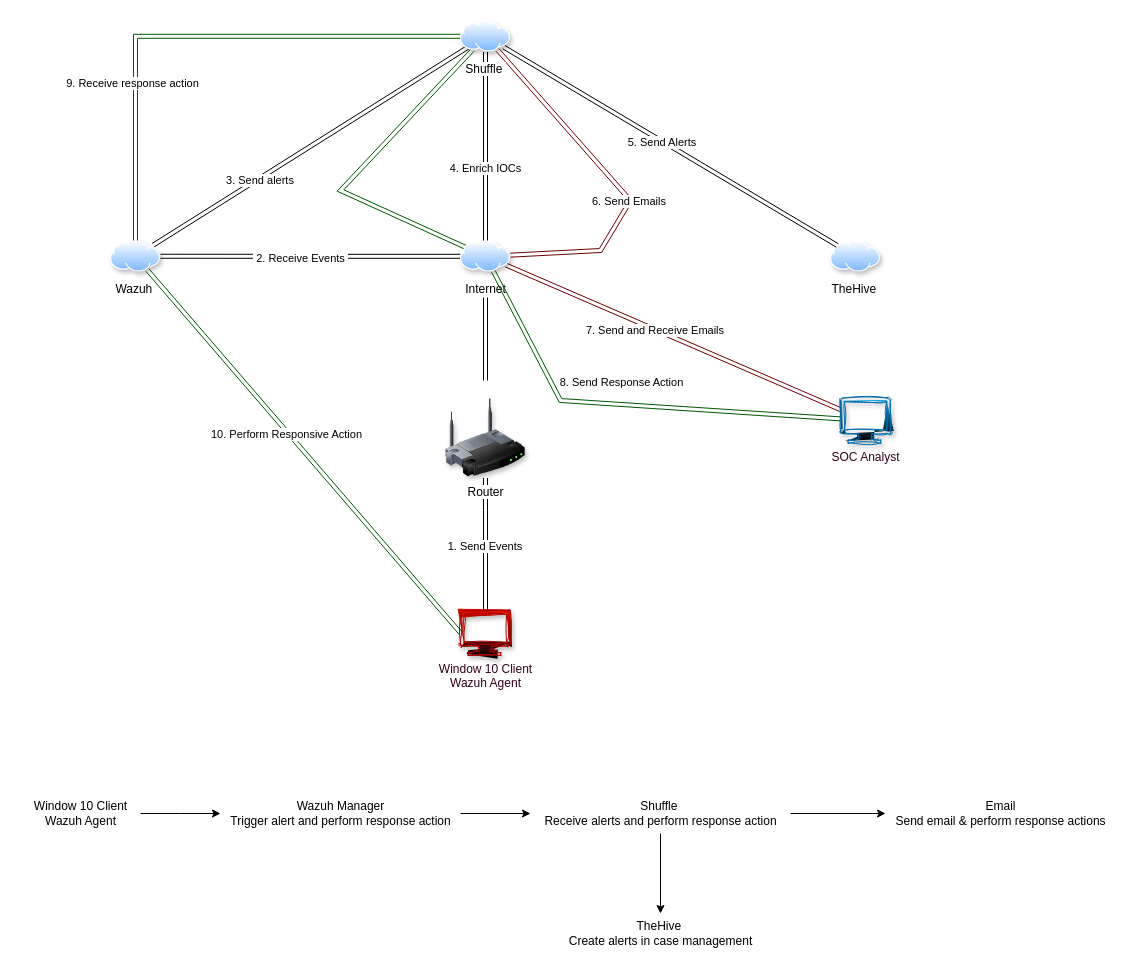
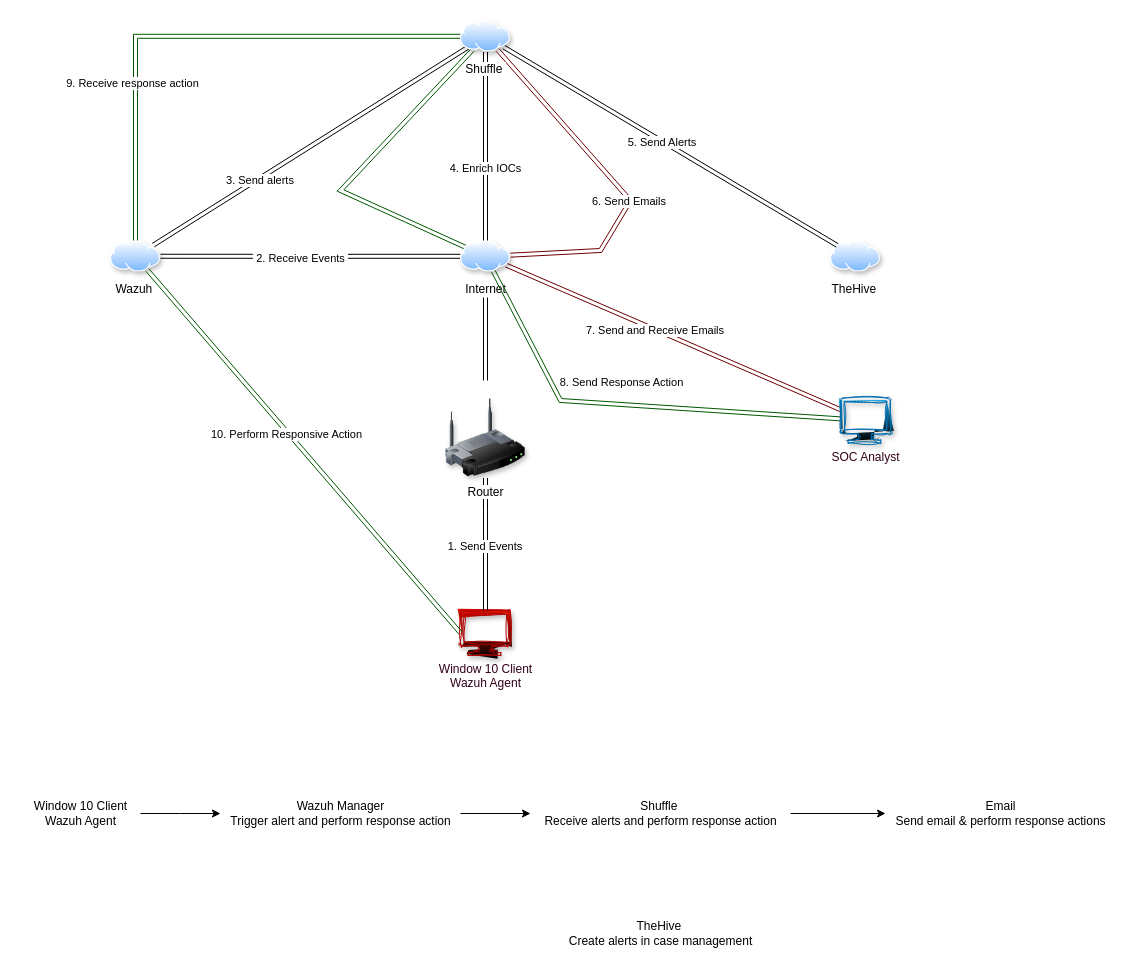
- <mxCell id="36" value="" style="edgeStyle=orthogonalEdgeStyle;rounded=0;orthogonalLoop=1;jettySize=auto;html=1;" edge="1" parent="1" source="38" target="39"><mxGeometry relative="1" as="geometry" /></mxCell>
